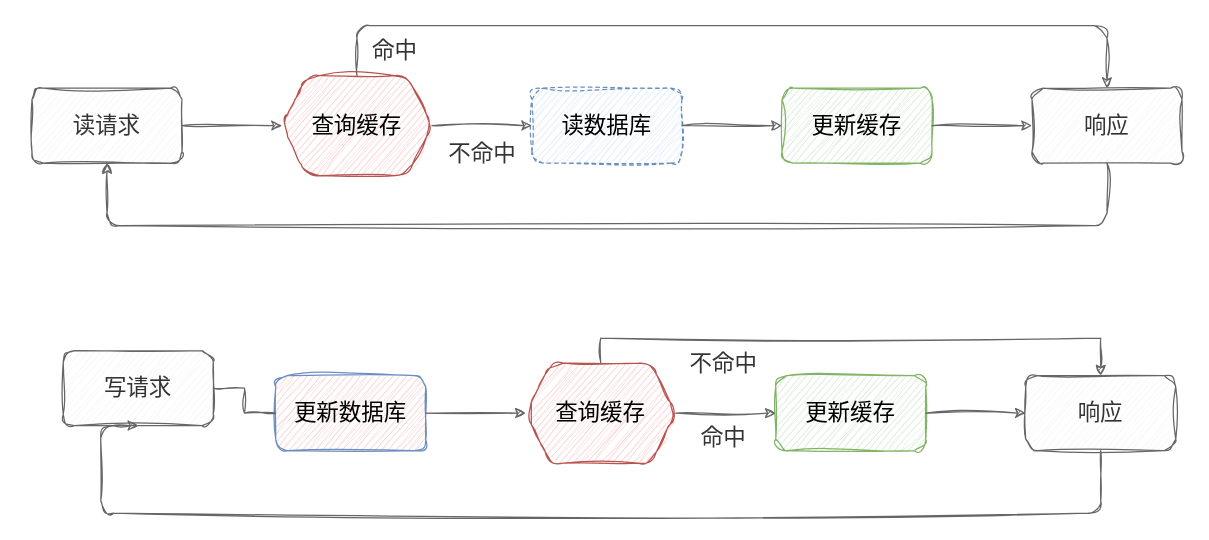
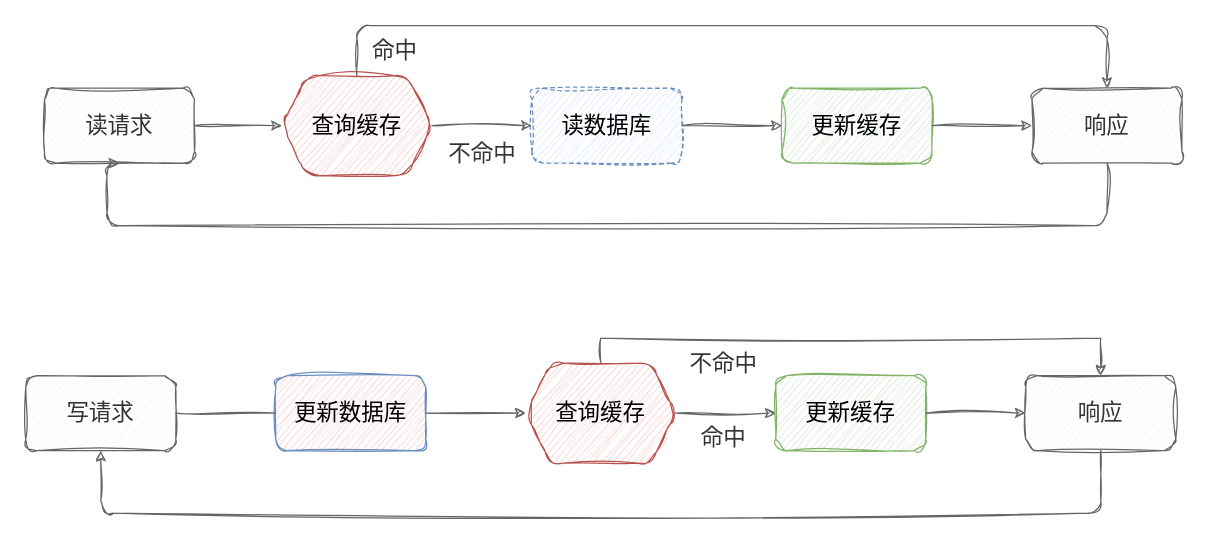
- <mxCell id="3" value="读请求" style="rounded=1;whiteSpace=wrap;html=1;sketch=1;hachureGap=4;jiggle=2;curveFitting=1;fontFamily=Comic Sans MS;fontSize=18;fillColor=#f5f5f5;fontColor=#333333;strokeColor=#666666;movable=0;resizable=0;rotatable=0;deletable=0;editable=0;locked=1;connectable=0;container=0;" vertex="1" parent="2"><mxGeometry y="50" width="120" height="60" as="geometry" /></mxCell>
+ <mxCell id="3" value="读请求" style="rounded=1;whiteSpace=wrap;html=1;sketch=1;hachureGap=4;jiggle=2;curveFitting=1;fontFamily=Comic Sans MS;fontSize=18;fillColor=#f5f5f5;fontColor=#333333;strokeColor=#666666;movable=0;resizable=0;rotatable=0;deletable=0;editable=0;locked=1;connectable=0;container=0;" vertex="1" parent="2"><mxGeometry x="10" y="50" width="120" height="60" as="geometry" /></mxCell>
- <mxCell id="17" value="写请求" style="rounded=1;whiteSpace=wrap;html=1;sketch=1;hachureGap=4;jiggle=2;curveFitting=1;fontFamily=Comic Sans MS;fontSize=18;fillColor=#f5f5f5;fontColor=#333333;strokeColor=#666666;movable=0;resizable=0;rotatable=0;deletable=0;editable=0;locked=1;connectable=0;" vertex="1" parent="16"><mxGeometry x="30" y="9" width="120" height="60" as="geometry" /></mxCell>
+ <mxCell id="17" value="写请求" style="rounded=1;whiteSpace=wrap;html=1;sketch=1;hachureGap=4;jiggle=2;curveFitting=1;fontFamily=Comic Sans MS;fontSize=18;fillColor=#f5f5f5;fontColor=#333333;strokeColor=#666666;movable=0;resizable=0;rotatable=0;deletable=0;editable=0;locked=1;connectable=0;" vertex="1" parent="16"><mxGeometry y="29" width="120" height="60" as="geometry" /></mxCell>
